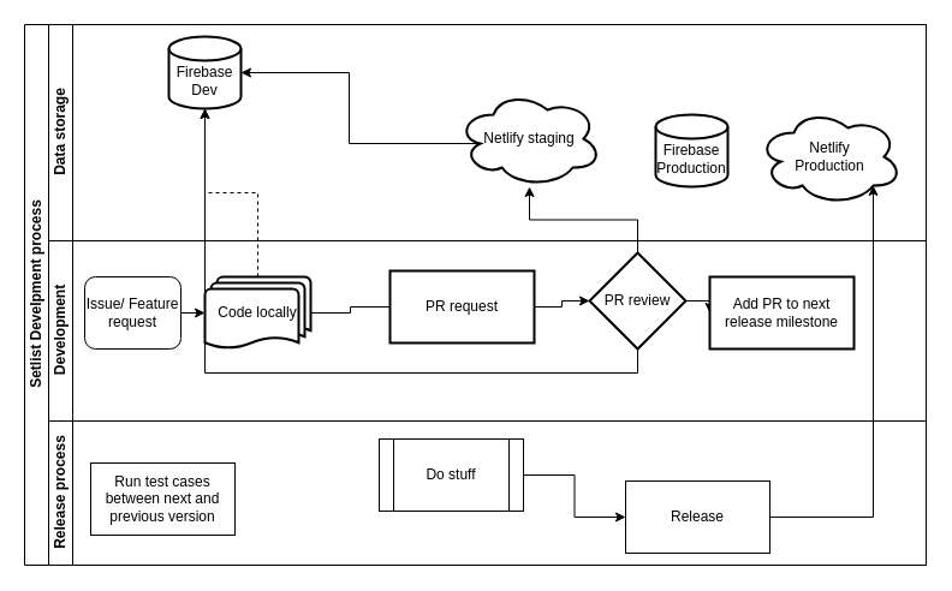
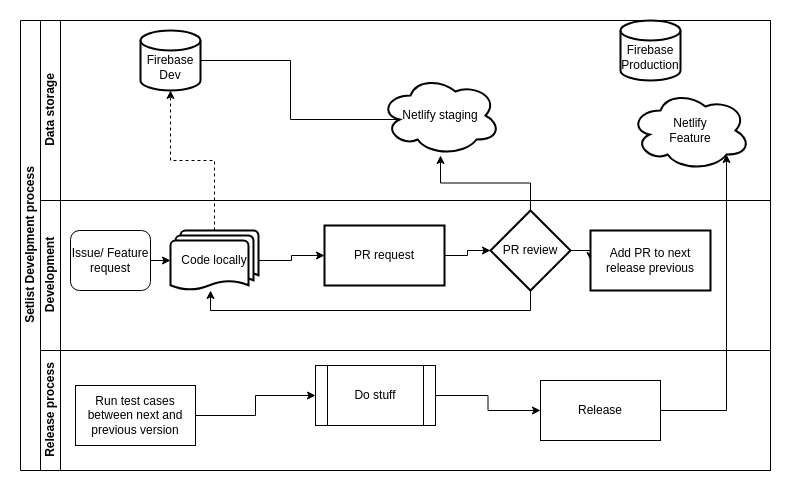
- <mxCell id="5" style="edgeStyle=orthogonalEdgeStyle;rounded=0;orthogonalLoop=1;jettySize=auto;html=1;exitX=0.16;exitY=0.55;exitDx=0;exitDy=0;exitPerimeter=0;strokeColor=#000000;" edge="1" parent="3" source="7" target="4"><mxGeometry relative="1" as="geometry" /></mxCell>
+ <mxCell id="5" style="edgeStyle=orthogonalEdgeStyle;rounded=0;orthogonalLoop=1;jettySize=auto;html=1;exitX=0.16;exitY=0.55;exitDx=0;exitDy=0;exitPerimeter=0;strokeColor=#000000;endArrow=none;" edge="1" parent="3" source="7" target="4"><mxGeometry relative="1" as="geometry" /></mxCell>
- <mxCell id="6" value="&lt;br&gt;Firebase&lt;br&gt;Production" style="strokeWidth=2;html=1;shape=mxgraph.flowchart.database;whiteSpace=wrap;" vertex="1" parent="3"><mxGeometry x="505" y="75" width="60" height="60" as="geometry" /></mxCell>
+ <mxCell id="6" value="&lt;br&gt;Firebase&lt;br&gt;Production" style="strokeWidth=2;html=1;shape=mxgraph.flowchart.database;whiteSpace=wrap;" vertex="1" parent="3"><mxGeometry x="580" width="60" height="60" as="geometry" /></mxCell>
- <mxCell id="8" value="Netlify&lt;br&gt;Production" style="ellipse;shape=cloud;whiteSpace=wrap;html=1;strokeWidth=2;" vertex="1" parent="3"><mxGeometry x="590" y="70" width="120" height="80" as="geometry" /></mxCell>
+ <mxCell id="8" value="Netlify&lt;br&gt;Feature" style="ellipse;shape=cloud;whiteSpace=wrap;html=1;strokeWidth=2;" vertex="1" parent="3"><mxGeometry x="590" y="70" width="120" height="80" as="geometry" /></mxCell>
- <mxCell id="16" style="edgeStyle=orthogonalEdgeStyle;rounded=0;orthogonalLoop=1;jettySize=auto;html=1;exitX=0.5;exitY=1;exitDx=0;exitDy=0;strokeColor=#000000;" edge="1" parent="9" source="17" target="4"><mxGeometry relative="1" as="geometry" /></mxCell>
+ <mxCell id="16" style="edgeStyle=orthogonalEdgeStyle;rounded=0;orthogonalLoop=1;jettySize=auto;html=1;exitX=0.5;exitY=1;exitDx=0;exitDy=0;entryX=0.455;entryY=1;entryDx=0;entryDy=0;entryPerimeter=0;strokeColor=#000000;" edge="1" parent="9" source="17" target="12"><mxGeometry relative="1" as="geometry" /></mxCell>
- <mxCell id="13" value="" style="edgeStyle=orthogonalEdgeStyle;rounded=0;orthogonalLoop=1;jettySize=auto;html=1;strokeColor=#000000;endArrow=none;" edge="1" parent="9" source="12" target="14"><mxGeometry relative="1" as="geometry" /></mxCell>
+ <mxCell id="13" value="" style="edgeStyle=orthogonalEdgeStyle;rounded=0;orthogonalLoop=1;jettySize=auto;html=1;strokeColor=#000000;" edge="1" parent="9" source="12" target="14"><mxGeometry relative="1" as="geometry" /></mxCell>
- <mxCell id="19" value="Add PR to next release milestone" style="whiteSpace=wrap;html=1;strokeWidth=2;" vertex="1" parent="9"><mxGeometry x="550" y="30" width="120" height="60" as="geometry" /></mxCell>
+ <mxCell id="19" value="Add PR to next release previous" style="whiteSpace=wrap;html=1;strokeWidth=2;" vertex="1" parent="9"><mxGeometry x="550" y="30" width="120" height="60" as="geometry" /></mxCell>
+ <mxCell id="21" style="edgeStyle=orthogonalEdgeStyle;rounded=0;orthogonalLoop=1;jettySize=auto;html=1;exitX=1;exitY=0.5;exitDx=0;exitDy=0;entryX=0;entryY=0.5;entryDx=0;entryDy=0;strokeColor=#000000;" edge="1" parent="20" source="22" target="24"><mxGeometry relative="1" as="geometry" /></mxCell>
- <mxCell id="25" value="Release" style="rounded=0;whiteSpace=wrap;html=1;" vertex="1" parent="20"><mxGeometry x="480" y="50" width="120" height="60" as="geometry" /></mxCell>
+ <mxCell id="25" value="Release" style="rounded=0;whiteSpace=wrap;html=1;" vertex="1" parent="20"><mxGeometry x="500" y="30" width="120" height="60" as="geometry" /></mxCell>
